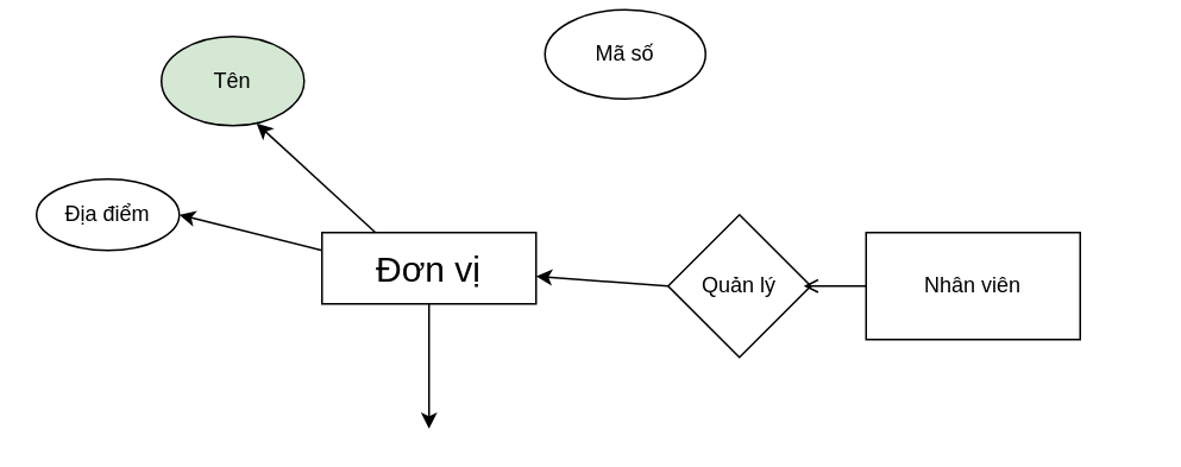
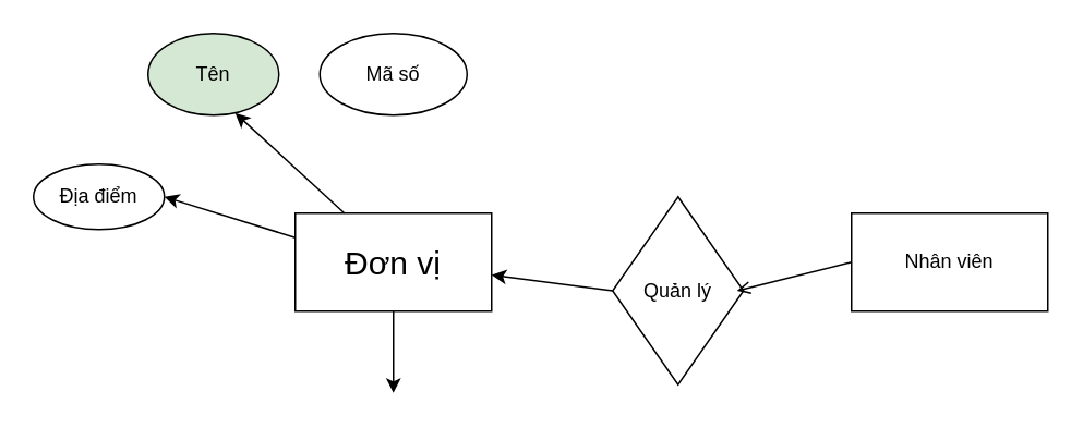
- <mxCell id="4" value="Mã số" style="ellipse;whiteSpace=wrap;html=1;" vertex="1" parent="1"><mxGeometry x="305" y="5" width="90" height="50" as="geometry" /></mxCell>
+ <mxCell id="4" value="Mã số" style="ellipse;whiteSpace=wrap;html=1;" vertex="1" parent="1"><mxGeometry x="195" y="20" width="90" height="50" as="geometry" /></mxCell>
- <mxCell id="2" value="&lt;font style=&quot;font-size: 20px;&quot;&gt;Đơn vị&lt;/font&gt;" style="rounded=0;whiteSpace=wrap;html=1;" vertex="1" parent="1"><mxGeometry x="180" y="130" width="120" height="40" as="geometry" /></mxCell>
+ <mxCell id="2" value="&lt;font style=&quot;font-size: 20px;&quot;&gt;Đơn vị&lt;/font&gt;" style="rounded=0;whiteSpace=wrap;html=1;" vertex="1" parent="1"><mxGeometry x="180" y="130" width="120" height="60" as="geometry" /></mxCell>
- <mxCell id="7" value="Quản lý" style="rhombus;whiteSpace=wrap;html=1;" vertex="1" parent="1"><mxGeometry x="374" y="120" width="80" height="80" as="geometry" /></mxCell>
+ <mxCell id="7" value="Quản lý" style="rhombus;whiteSpace=wrap;html=1;" vertex="1" parent="1"><mxGeometry x="374" y="120" width="80" height="115" as="geometry" /></mxCell>
- <mxCell id="6" value="Nhân viên" style="rounded=0;whiteSpace=wrap;html=1;" vertex="1" parent="1"><mxGeometry x="485" y="130" width="120" height="60" as="geometry" /></mxCell>
+ <mxCell id="6" value="Nhân viên" style="rounded=0;whiteSpace=wrap;html=1;" vertex="1" parent="1"><mxGeometry x="520" y="130" width="120" height="60" as="geometry" /></mxCell>
